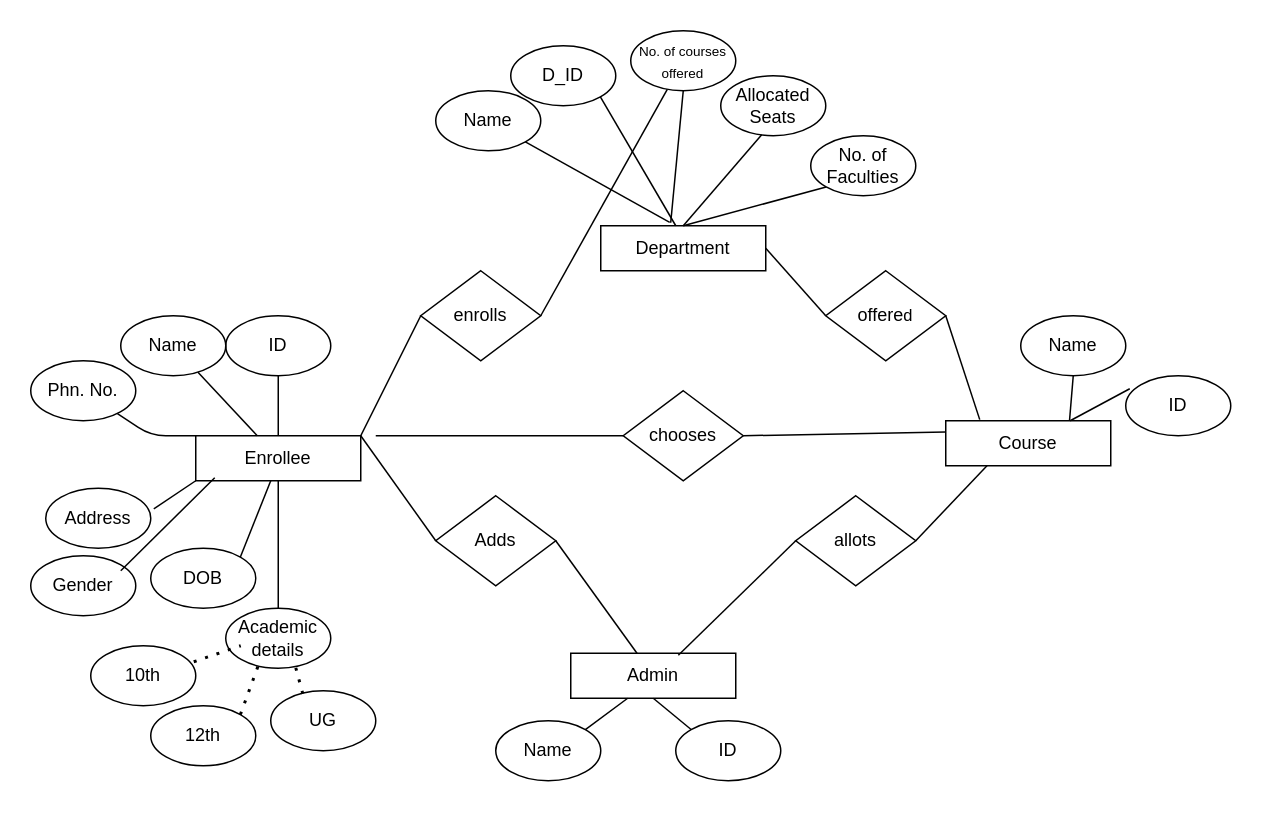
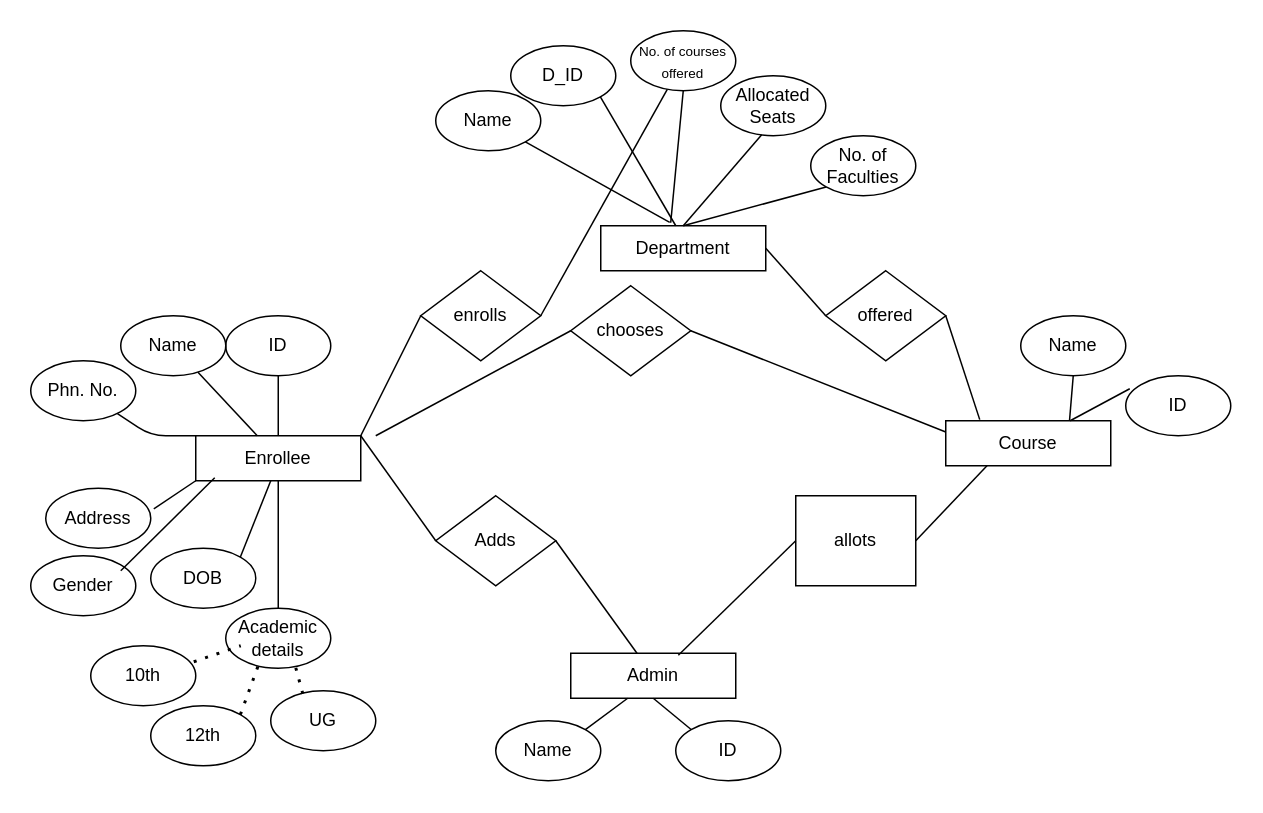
- <mxCell id="43" value="&lt;font style=&quot;font-size: 12px;&quot;&gt;chooses&lt;/font&gt;" style="rhombus;whiteSpace=wrap;html=1;fontSize=9;" vertex="1" parent="1"><mxGeometry x="415" y="260" width="80" height="60" as="geometry" /></mxCell>
+ <mxCell id="43" value="&lt;font style=&quot;font-size: 12px;&quot;&gt;chooses&lt;/font&gt;" style="rhombus;whiteSpace=wrap;html=1;fontSize=9;" vertex="1" parent="1"><mxGeometry x="380" y="190" width="80" height="60" as="geometry" /></mxCell>
- <mxCell id="42" value="&lt;font style=&quot;font-size: 12px;&quot;&gt;allots&lt;/font&gt;" style="rhombus;whiteSpace=wrap;html=1;fontSize=9;" vertex="1" parent="1"><mxGeometry x="530" y="330" width="80" height="60" as="geometry" /></mxCell>
+ <mxCell id="42" value="&lt;font style=&quot;font-size: 12px;&quot;&gt;allots&lt;/font&gt;" style="whiteSpace=wrap;html=1;fontSize=9;rounded=0;" vertex="1" parent="1"><mxGeometry x="530" y="330" width="80" height="60" as="geometry" /></mxCell>
